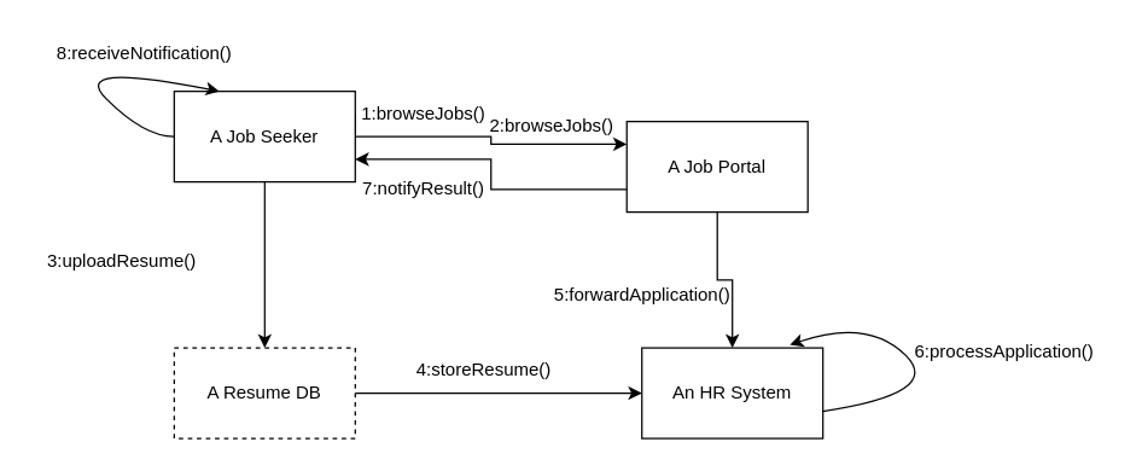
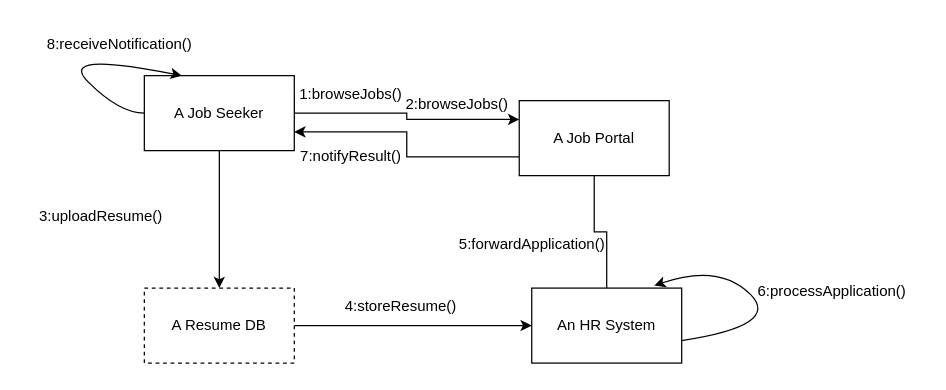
- <mxCell id="5" style="edgeStyle=orthogonalEdgeStyle;rounded=0;orthogonalLoop=1;jettySize=auto;html=1;exitX=0.5;exitY=1;exitDx=0;exitDy=0;entryX=0.5;entryY=0;entryDx=0;entryDy=0;" edge="1" parent="1" source="7" target="10"><mxGeometry relative="1" as="geometry" /></mxCell>
+ <mxCell id="5" style="edgeStyle=orthogonalEdgeStyle;rounded=0;orthogonalLoop=1;jettySize=auto;html=1;exitX=0.5;exitY=1;exitDx=0;exitDy=0;entryX=0.5;entryY=0;entryDx=0;entryDy=0;endArrow=none;" edge="1" parent="1" source="7" target="10"><mxGeometry relative="1" as="geometry" /></mxCell>
